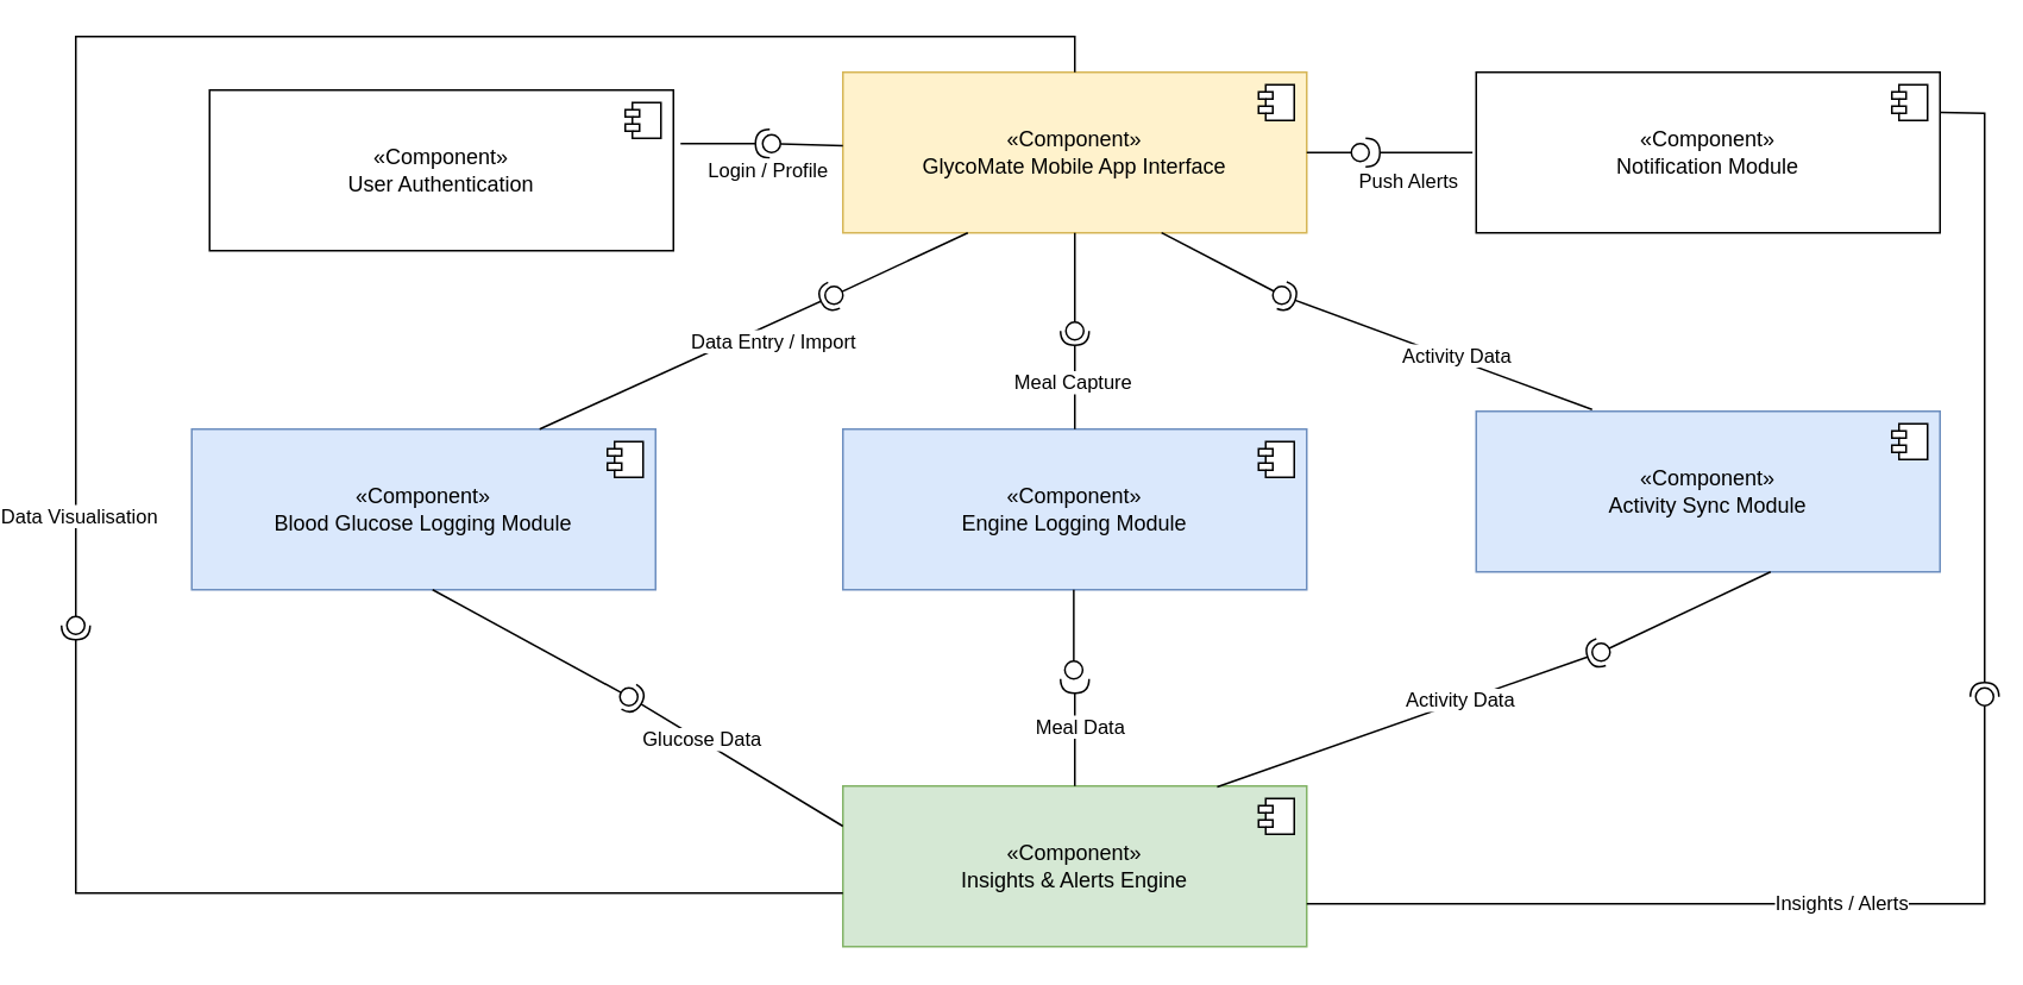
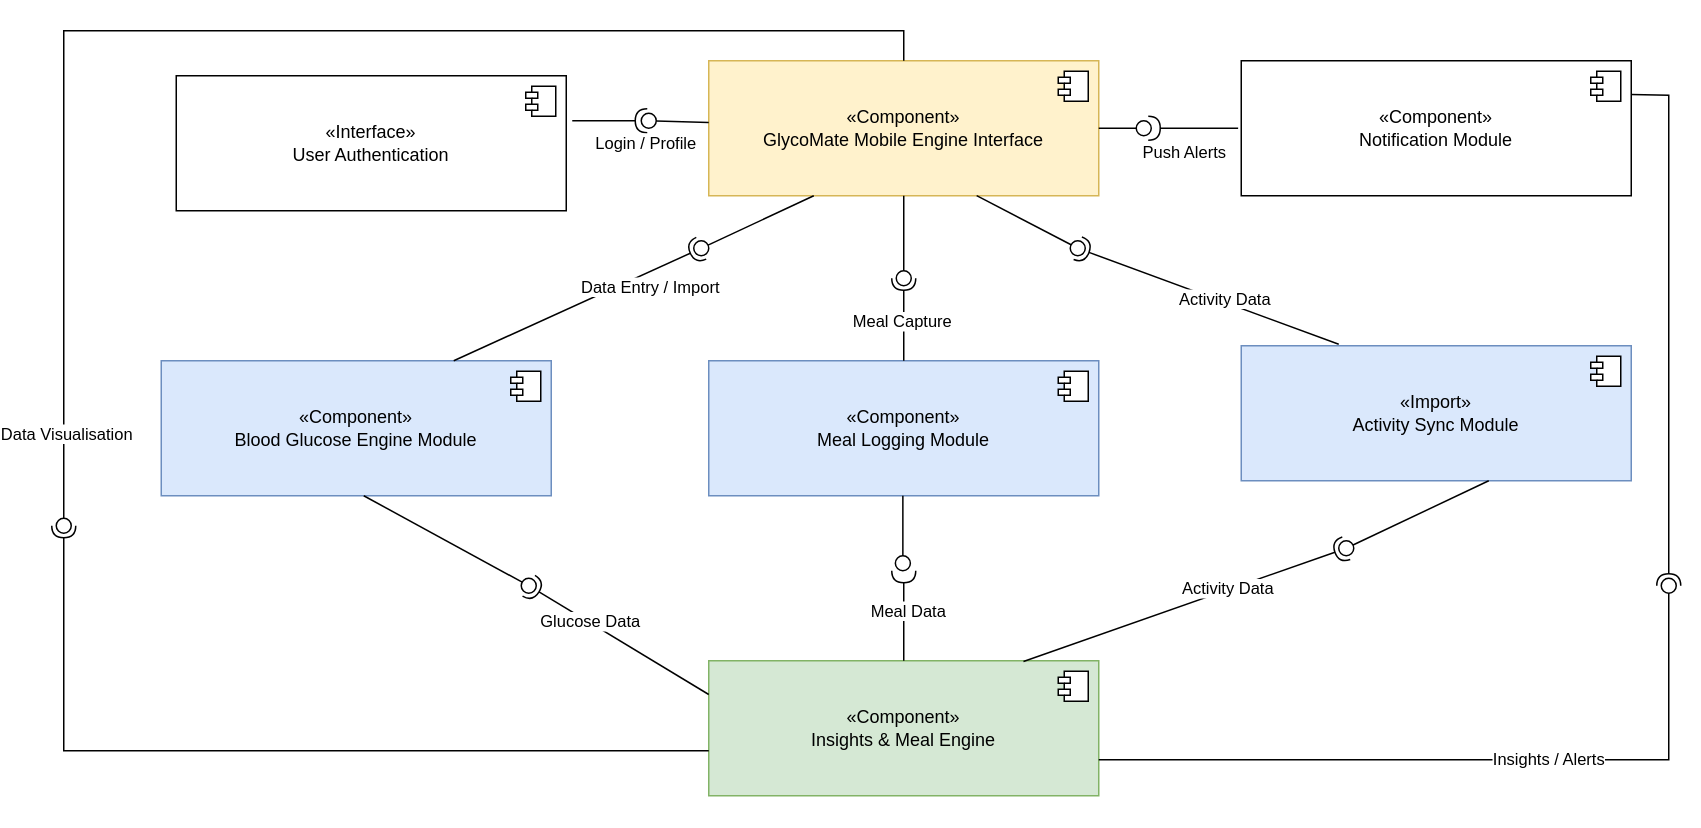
- <mxCell id="2" value="«Component»&lt;br&gt;GlycoMate Mobile App Interface" style="html=1;dropTarget=0;whiteSpace=wrap;fillColor=#fff2cc;strokeColor=#d6b656;" vertex="1" parent="1"><mxGeometry x="450" y="40" width="260" height="90" as="geometry" /></mxCell>
+ <mxCell id="2" value="«Component»&lt;br&gt;GlycoMate Mobile Engine Interface" style="html=1;dropTarget=0;whiteSpace=wrap;fillColor=#fff2cc;strokeColor=#d6b656;" vertex="1" parent="1"><mxGeometry x="450" y="40" width="260" height="90" as="geometry" /></mxCell>
- <mxCell id="4" value="«Component»&lt;br&gt;User Authentication" style="html=1;dropTarget=0;whiteSpace=wrap;" vertex="1" parent="1"><mxGeometry x="95" y="50" width="260" height="90" as="geometry" /></mxCell>
+ <mxCell id="4" value="«Interface»&lt;br&gt;User Authentication" style="html=1;dropTarget=0;whiteSpace=wrap;" vertex="1" parent="1"><mxGeometry x="95" y="50" width="260" height="90" as="geometry" /></mxCell>
- <mxCell id="12" value="«Component»&lt;br&gt;Activity Sync Module" style="html=1;dropTarget=0;whiteSpace=wrap;fillColor=#dae8fc;strokeColor=#6c8ebf;" vertex="1" parent="1"><mxGeometry x="805" y="230" width="260" height="90" as="geometry" /></mxCell>
+ <mxCell id="12" value="«Import»&lt;br&gt;Activity Sync Module" style="html=1;dropTarget=0;whiteSpace=wrap;fillColor=#dae8fc;strokeColor=#6c8ebf;" vertex="1" parent="1"><mxGeometry x="805" y="230" width="260" height="90" as="geometry" /></mxCell>
- <mxCell id="8" value="«Component»&lt;br&gt;Blood Glucose Logging Module" style="html=1;dropTarget=0;whiteSpace=wrap;fillColor=#dae8fc;strokeColor=#6c8ebf;" vertex="1" parent="1"><mxGeometry x="85" y="240" width="260" height="90" as="geometry" /></mxCell>
+ <mxCell id="8" value="«Component»&lt;br&gt;Blood Glucose Engine Module" style="html=1;dropTarget=0;whiteSpace=wrap;fillColor=#dae8fc;strokeColor=#6c8ebf;" vertex="1" parent="1"><mxGeometry x="85" y="240" width="260" height="90" as="geometry" /></mxCell>
- <mxCell id="10" value="«Component»&lt;br&gt;Engine Logging Module" style="html=1;dropTarget=0;whiteSpace=wrap;fillColor=#dae8fc;strokeColor=#6c8ebf;" vertex="1" parent="1"><mxGeometry x="450" y="240" width="260" height="90" as="geometry" /></mxCell>
+ <mxCell id="10" value="«Component»&lt;br&gt;Meal Logging Module" style="html=1;dropTarget=0;whiteSpace=wrap;fillColor=#dae8fc;strokeColor=#6c8ebf;" vertex="1" parent="1"><mxGeometry x="450" y="240" width="260" height="90" as="geometry" /></mxCell>
- <mxCell id="14" value="«Component»&lt;br&gt;Insights &amp;amp; Alerts Engine" style="html=1;dropTarget=0;whiteSpace=wrap;fillColor=#d5e8d4;strokeColor=#82b366;" vertex="1" parent="1"><mxGeometry x="450" y="440" width="260" height="90" as="geometry" /></mxCell>
+ <mxCell id="14" value="«Component»&lt;br&gt;Insights &amp;amp; Meal Engine" style="html=1;dropTarget=0;whiteSpace=wrap;fillColor=#d5e8d4;strokeColor=#82b366;" vertex="1" parent="1"><mxGeometry x="450" y="440" width="260" height="90" as="geometry" /></mxCell>
